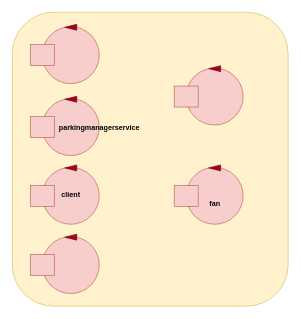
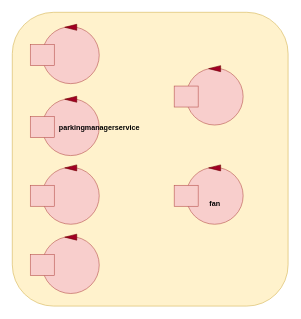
- <mxCell id="14" value="&lt;font color=&quot;#000000&quot;&gt;&lt;b&gt;client&lt;/b&gt;&lt;/font&gt;" style="text;html=1;strokeColor=none;fillColor=none;align=center;verticalAlign=middle;whiteSpace=wrap;rounded=0;" parent="1" vertex="1"><mxGeometry x="98" y="316.5" width="40" height="15.5" as="geometry" /></mxCell>
